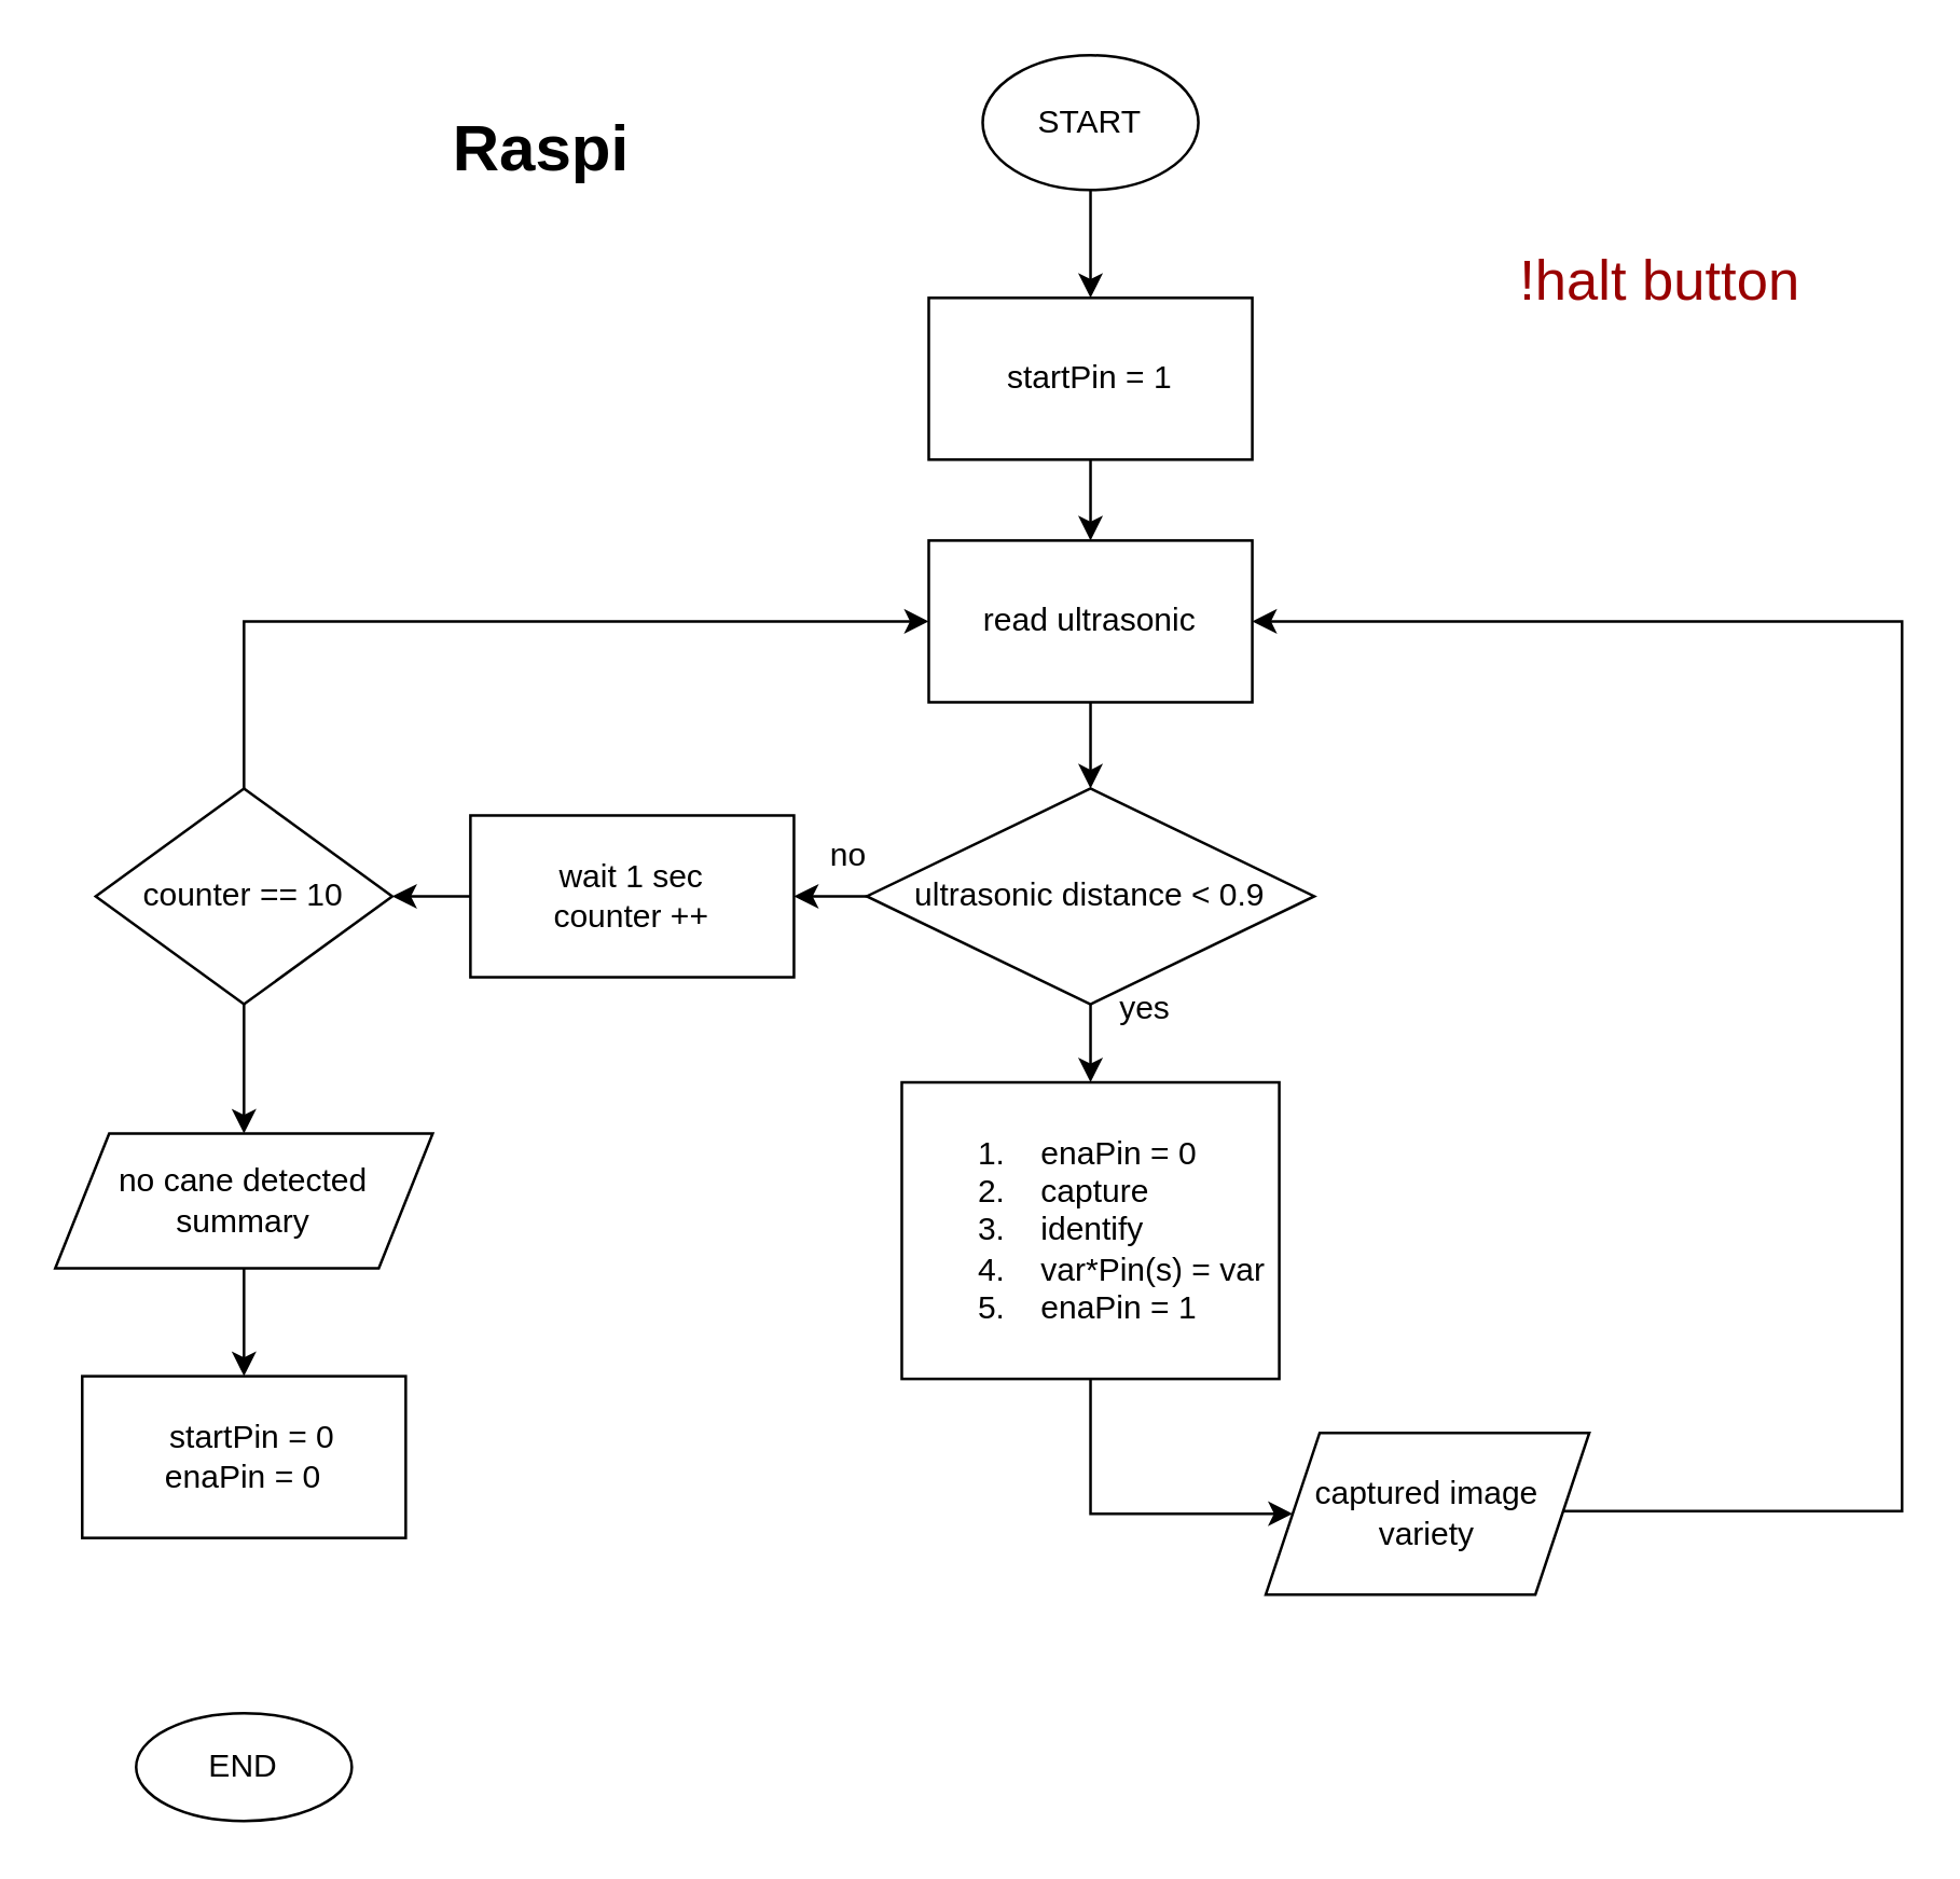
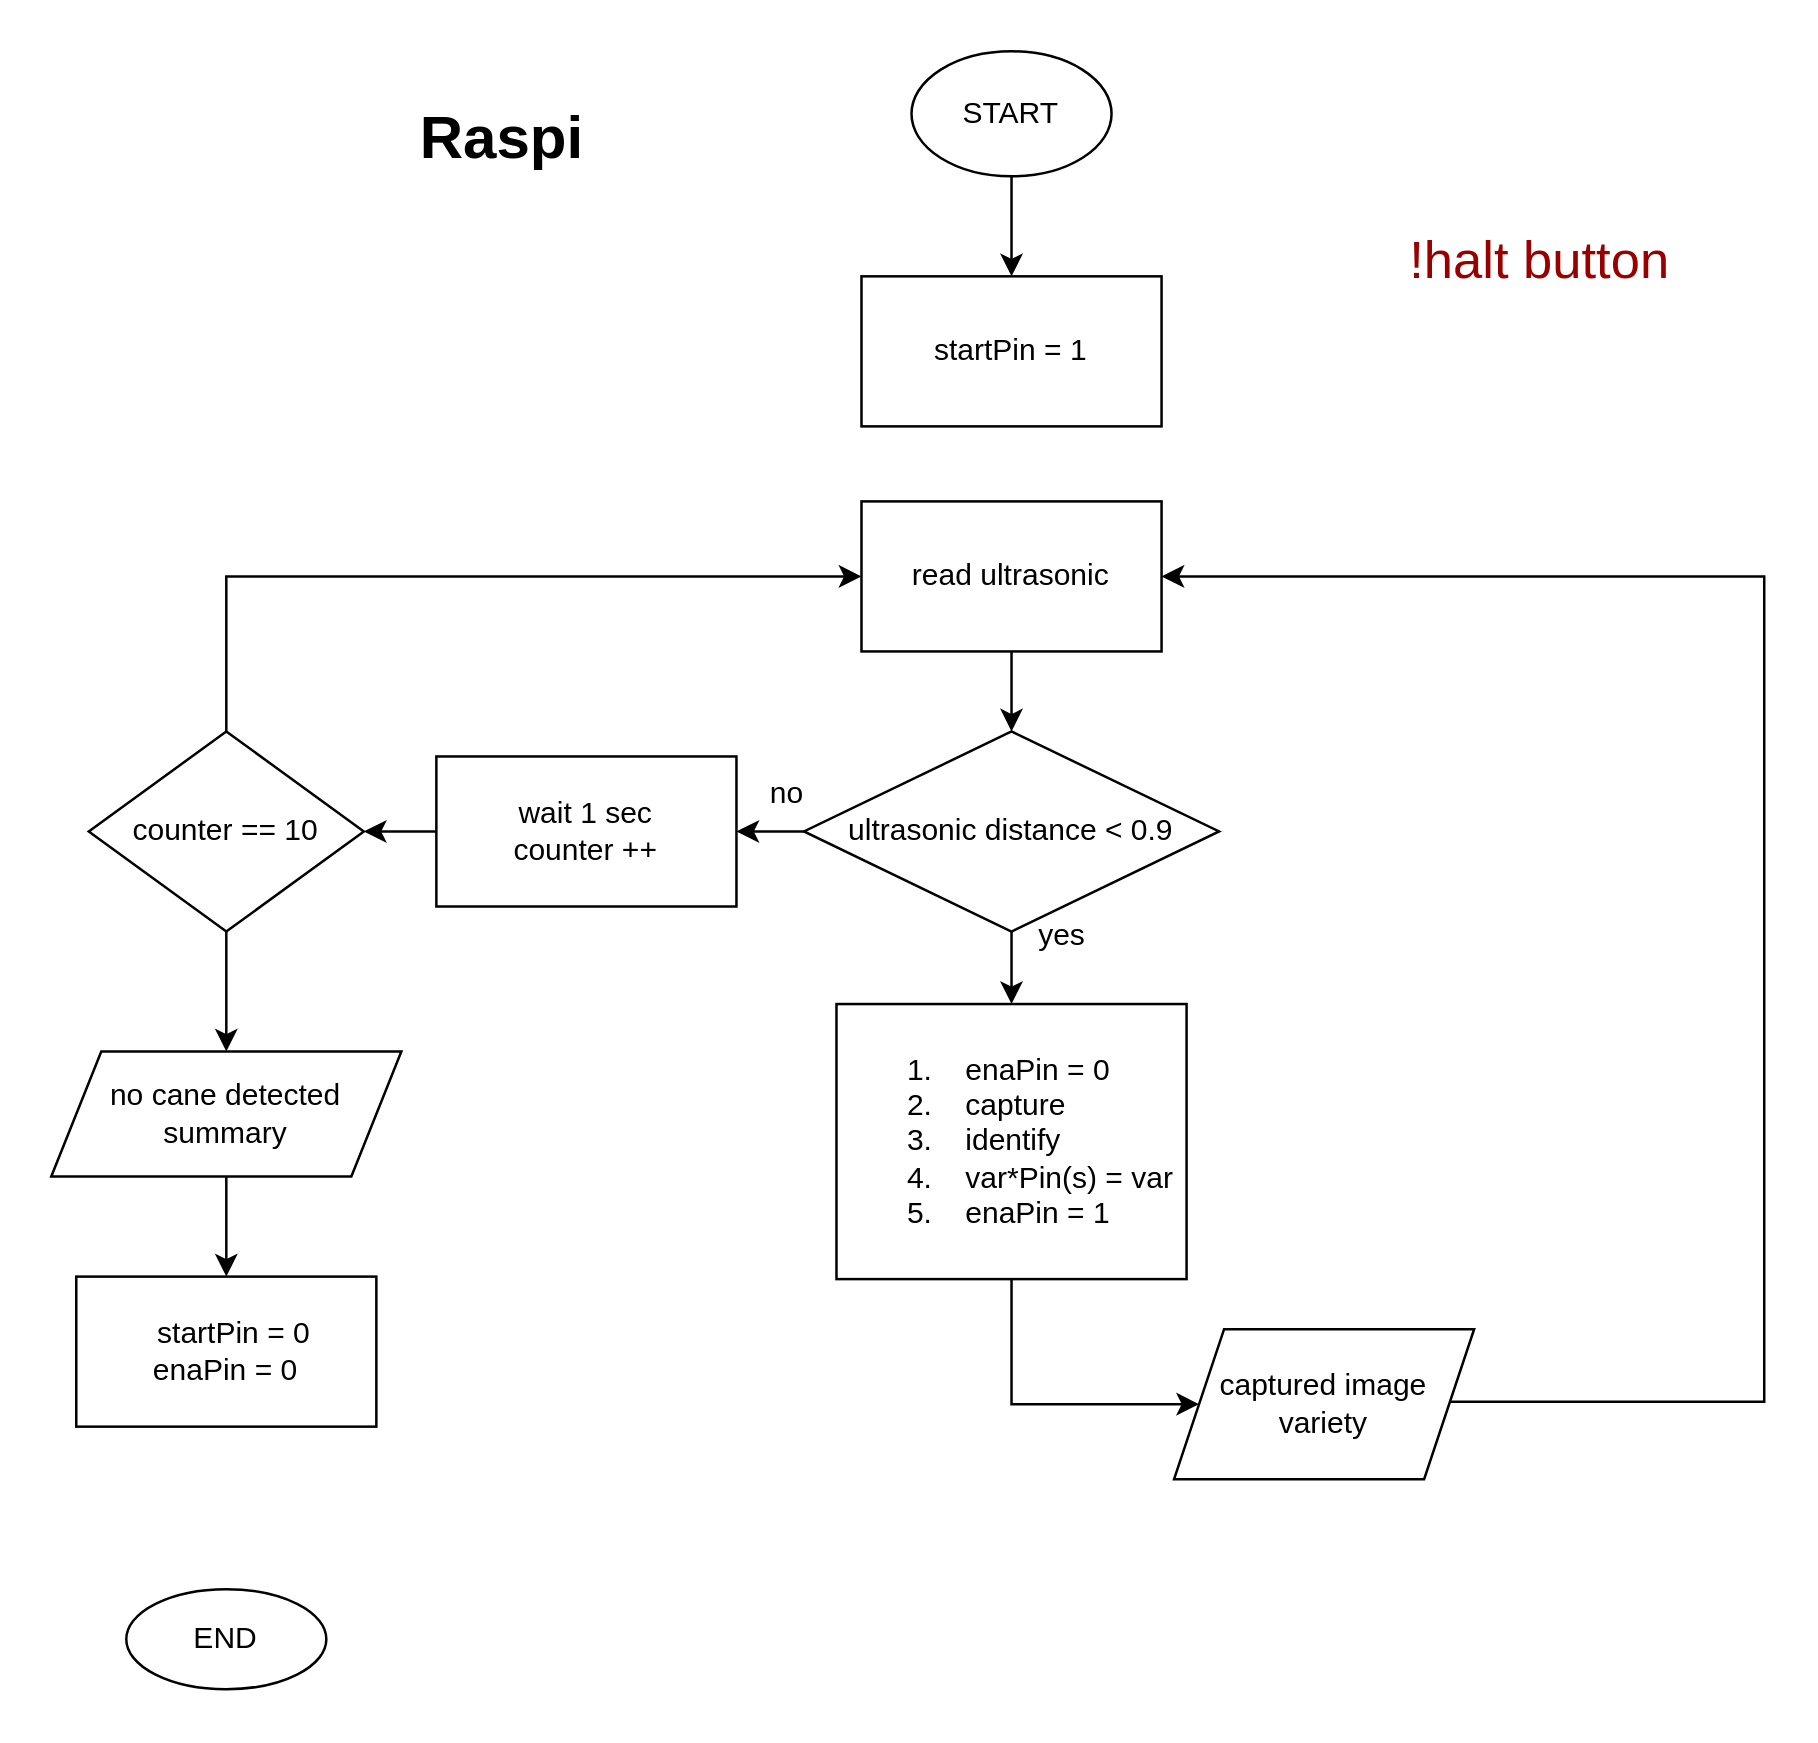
- <mxCell id="4" value="" style="edgeStyle=orthogonalEdgeStyle;rounded=0;orthogonalLoop=1;jettySize=auto;html=1;" edge="1" parent="1" source="5" target="21"><mxGeometry relative="1" as="geometry" /></mxCell>
